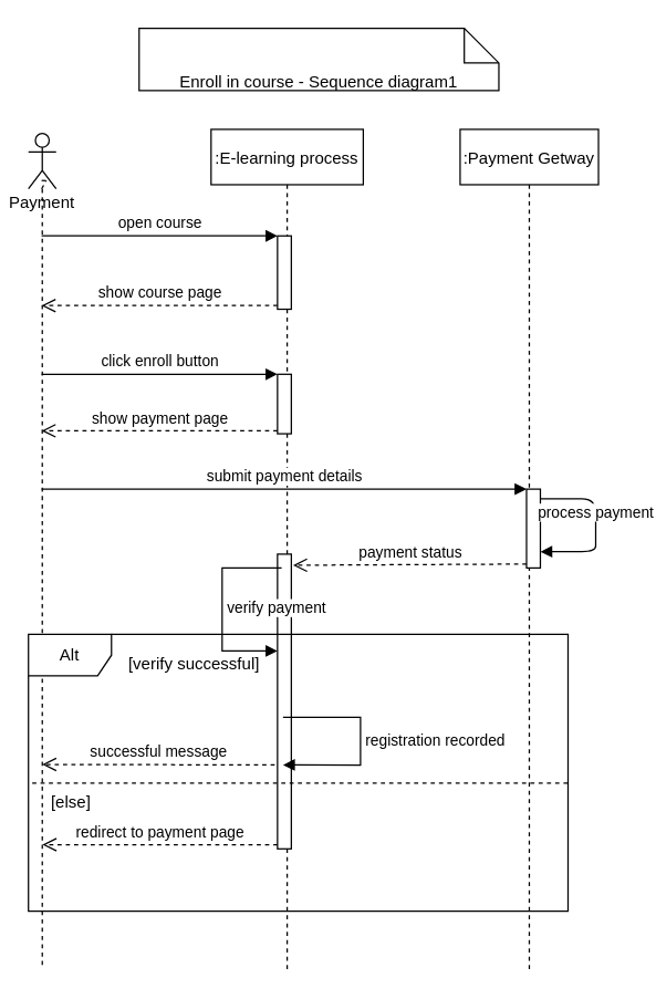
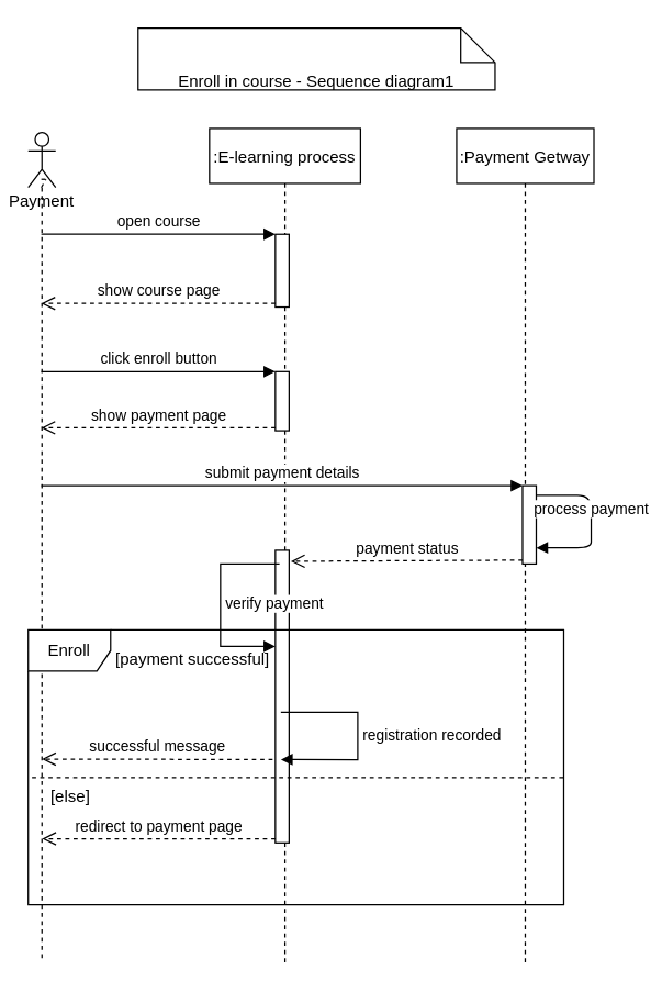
- <mxCell id="19" value="Alt" style="shape=umlFrame;whiteSpace=wrap;html=1;" parent="1" vertex="1"><mxGeometry x="20" y="458" width="390" height="200" as="geometry" /></mxCell>
+ <mxCell id="19" value="Enroll" style="shape=umlFrame;whiteSpace=wrap;html=1;" parent="1" vertex="1"><mxGeometry x="20" y="458" width="390" height="200" as="geometry" /></mxCell>
- <mxCell id="21" value="[verify successful]" style="text;html=1;strokeColor=none;fillColor=none;align=center;verticalAlign=middle;whiteSpace=wrap;rounded=0;" parent="1" vertex="1"><mxGeometry x="80" y="470" width="120" height="20" as="geometry" /></mxCell>
+ <mxCell id="21" value="[payment successful]" style="text;html=1;strokeColor=none;fillColor=none;align=center;verticalAlign=middle;whiteSpace=wrap;rounded=0;" parent="1" vertex="1"><mxGeometry x="80" y="470" width="120" height="20" as="geometry" /></mxCell>
